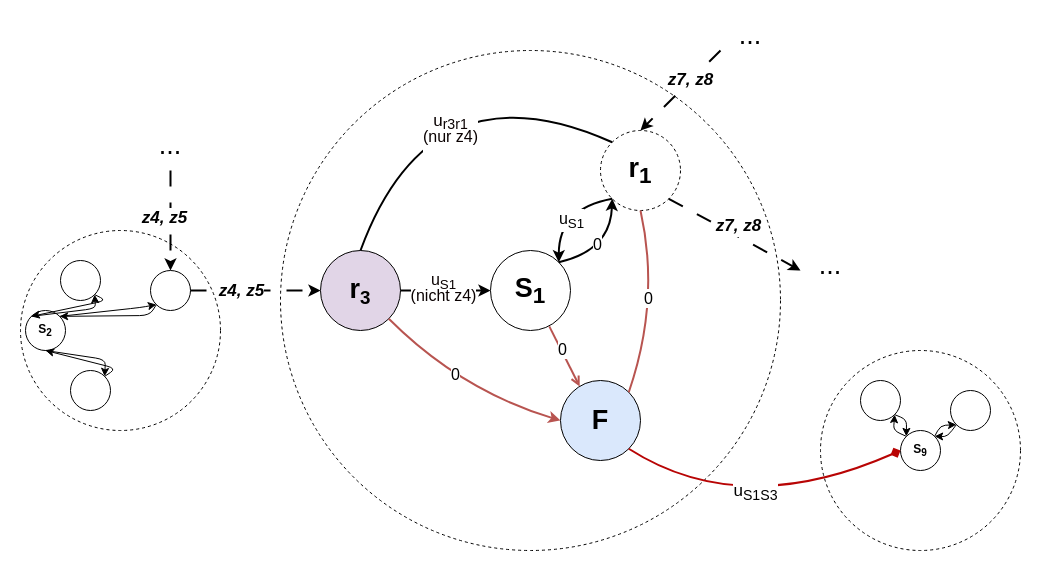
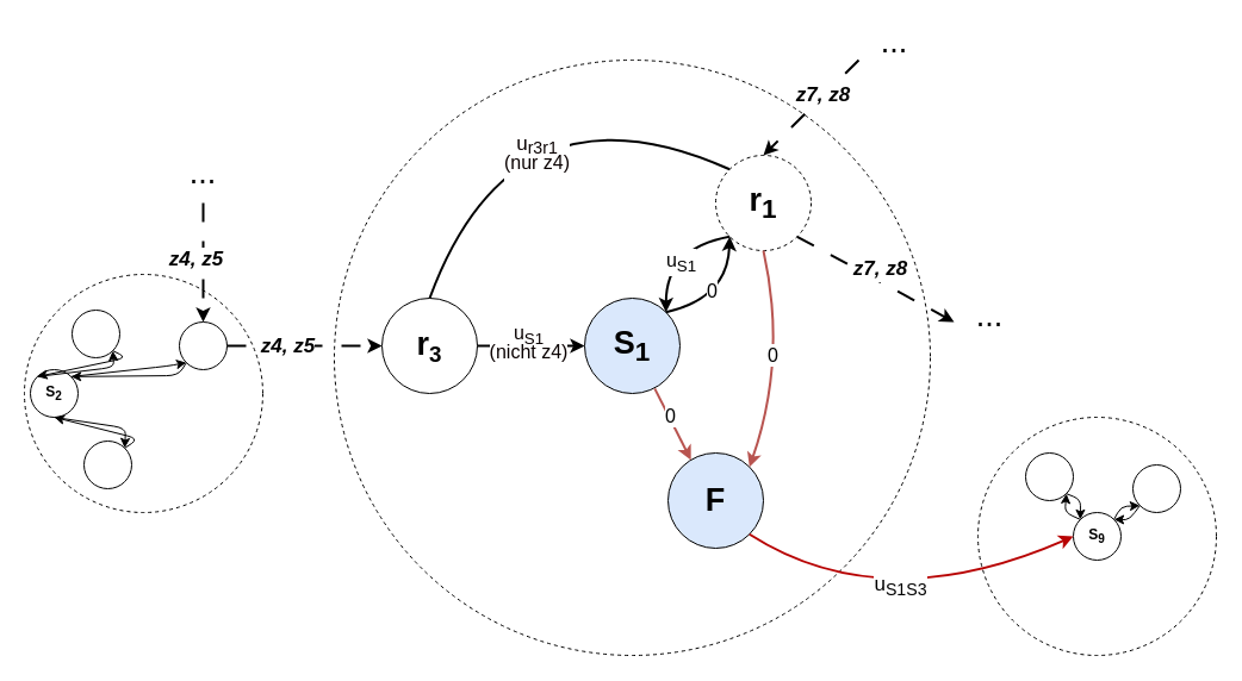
- <mxCell id="5" value="r&lt;span style=&quot;font-size: 22.5px;&quot;&gt;&lt;sub&gt;3&lt;/sub&gt;&lt;/span&gt;" style="ellipse;whiteSpace=wrap;html=1;aspect=fixed;fontSize=27;fontStyle=1;movable=1;resizable=1;rotatable=1;deletable=1;editable=1;locked=0;connectable=1;fillColor=#e1d5e7;" parent="1" vertex="1"><mxGeometry x="320" y="250" width="80" height="80" as="geometry" /></mxCell>
+ <mxCell id="5" value="r&lt;span style=&quot;font-size: 22.5px;&quot;&gt;&lt;sub&gt;3&lt;/sub&gt;&lt;/span&gt;" style="ellipse;whiteSpace=wrap;html=1;aspect=fixed;fontSize=27;fontStyle=1;movable=1;resizable=1;rotatable=1;deletable=1;editable=1;locked=0;connectable=1;" parent="1" vertex="1"><mxGeometry x="320" y="250" width="80" height="80" as="geometry" /></mxCell>
- <mxCell id="3" value="S&lt;sub&gt;1&lt;/sub&gt;" style="ellipse;whiteSpace=wrap;html=1;aspect=fixed;fontSize=27;fontStyle=1;movable=1;resizable=1;rotatable=1;deletable=1;editable=1;locked=0;connectable=1;" parent="1" vertex="1"><mxGeometry x="490" y="250" width="80" height="80" as="geometry" /></mxCell>
+ <mxCell id="3" value="S&lt;sub&gt;1&lt;/sub&gt;" style="ellipse;whiteSpace=wrap;html=1;aspect=fixed;fontSize=27;fontStyle=1;movable=1;resizable=1;rotatable=1;deletable=1;editable=1;locked=0;connectable=1;fillColor=#dae8fc;" parent="1" vertex="1"><mxGeometry x="490" y="250" width="80" height="80" as="geometry" /></mxCell>
- <mxCell id="47" value="" style="endArrow=open;html=1;rounded=0;exitX=0.735;exitY=0.949;exitDx=0;exitDy=0;entryX=0.24;entryY=0.074;entryDx=0;entryDy=0;exitPerimeter=0;entryPerimeter=0;strokeWidth=2;fillColor=#f8cecc;strokeColor=#b85450;" edge="1" parent="1" source="3" target="44"><mxGeometry width="50" height="50" relative="1" as="geometry"><mxPoint x="440" y="460" as="sourcePoint" /><mxPoint x="490" y="410" as="targetPoint" /></mxGeometry></mxCell>
+ <mxCell id="47" value="" style="endArrow=classic;html=1;rounded=0;exitX=0.735;exitY=0.949;exitDx=0;exitDy=0;entryX=0.24;entryY=0.074;entryDx=0;entryDy=0;exitPerimeter=0;entryPerimeter=0;strokeWidth=2;fillColor=#f8cecc;strokeColor=#b85450;" edge="1" parent="1" source="3" target="44"><mxGeometry width="50" height="50" relative="1" as="geometry"><mxPoint x="440" y="460" as="sourcePoint" /><mxPoint x="490" y="410" as="targetPoint" /></mxGeometry></mxCell>
- <mxCell id="49" value="" style="endArrow=classic;html=1;rounded=0;exitX=1;exitY=1;exitDx=0;exitDy=0;entryX=0;entryY=0.5;entryDx=0;entryDy=0;curved=1;strokeWidth=2;fillColor=#f8cecc;strokeColor=#b85450;" edge="1" parent="1" source="5" target="44"><mxGeometry width="50" height="50" relative="1" as="geometry"><mxPoint x="300" y="520" as="sourcePoint" /><mxPoint x="350" y="470" as="targetPoint" /><Array as="points"><mxPoint x="460" y="390" /></Array></mxGeometry></mxCell>
- <mxCell id="50" value="0" style="edgeLabel;html=1;align=center;verticalAlign=middle;resizable=0;points=[];fontSize=16;" vertex="1" connectable="0" parent="49"><mxGeometry x="-0.16" y="8" relative="1" as="geometry"><mxPoint as="offset" /></mxGeometry></mxCell>
- <mxCell id="45" value="" style="endArrow=none;html=1;rounded=0;exitX=0.5;exitY=1;exitDx=0;exitDy=0;entryX=1;entryY=0;entryDx=0;entryDy=0;curved=1;strokeWidth=2;fillColor=#f8cecc;strokeColor=#b85450;" edge="1" parent="1" source="4" target="44"><mxGeometry width="50" height="50" relative="1" as="geometry"><mxPoint x="700" y="540" as="sourcePoint" /><mxPoint x="750" y="490" as="targetPoint" /><Array as="points"><mxPoint x="660" y="300" /></Array></mxGeometry></mxCell>
+ <mxCell id="45" value="" style="endArrow=classic;html=1;rounded=0;exitX=0.5;exitY=1;exitDx=0;exitDy=0;entryX=1;entryY=0;entryDx=0;entryDy=0;curved=1;strokeWidth=2;fillColor=#f8cecc;strokeColor=#b85450;" edge="1" parent="1" source="4" target="44"><mxGeometry width="50" height="50" relative="1" as="geometry"><mxPoint x="700" y="540" as="sourcePoint" /><mxPoint x="750" y="490" as="targetPoint" /><Array as="points"><mxPoint x="660" y="300" /></Array></mxGeometry></mxCell>
- <mxCell id="51" value="" style="endArrow=diamond;html=1;rounded=0;exitX=1;exitY=1;exitDx=0;exitDy=0;entryX=0;entryY=0.5;entryDx=0;entryDy=0;curved=1;strokeWidth=2;strokeColor=#B80404;" edge="1" parent="1" source="44" target="7"><mxGeometry width="50" height="50" relative="1" as="geometry"><mxPoint x="700" y="600" as="sourcePoint" /><mxPoint x="750" y="550" as="targetPoint" /><Array as="points"><mxPoint x="740" y="520" /></Array></mxGeometry></mxCell>
+ <mxCell id="51" value="" style="endArrow=classic;html=1;rounded=0;exitX=1;exitY=1;exitDx=0;exitDy=0;entryX=0;entryY=0.5;entryDx=0;entryDy=0;curved=1;strokeWidth=2;strokeColor=#B80404;" edge="1" parent="1" source="44" target="7"><mxGeometry width="50" height="50" relative="1" as="geometry"><mxPoint x="700" y="600" as="sourcePoint" /><mxPoint x="750" y="550" as="targetPoint" /><Array as="points"><mxPoint x="740" y="520" /></Array></mxGeometry></mxCell>
